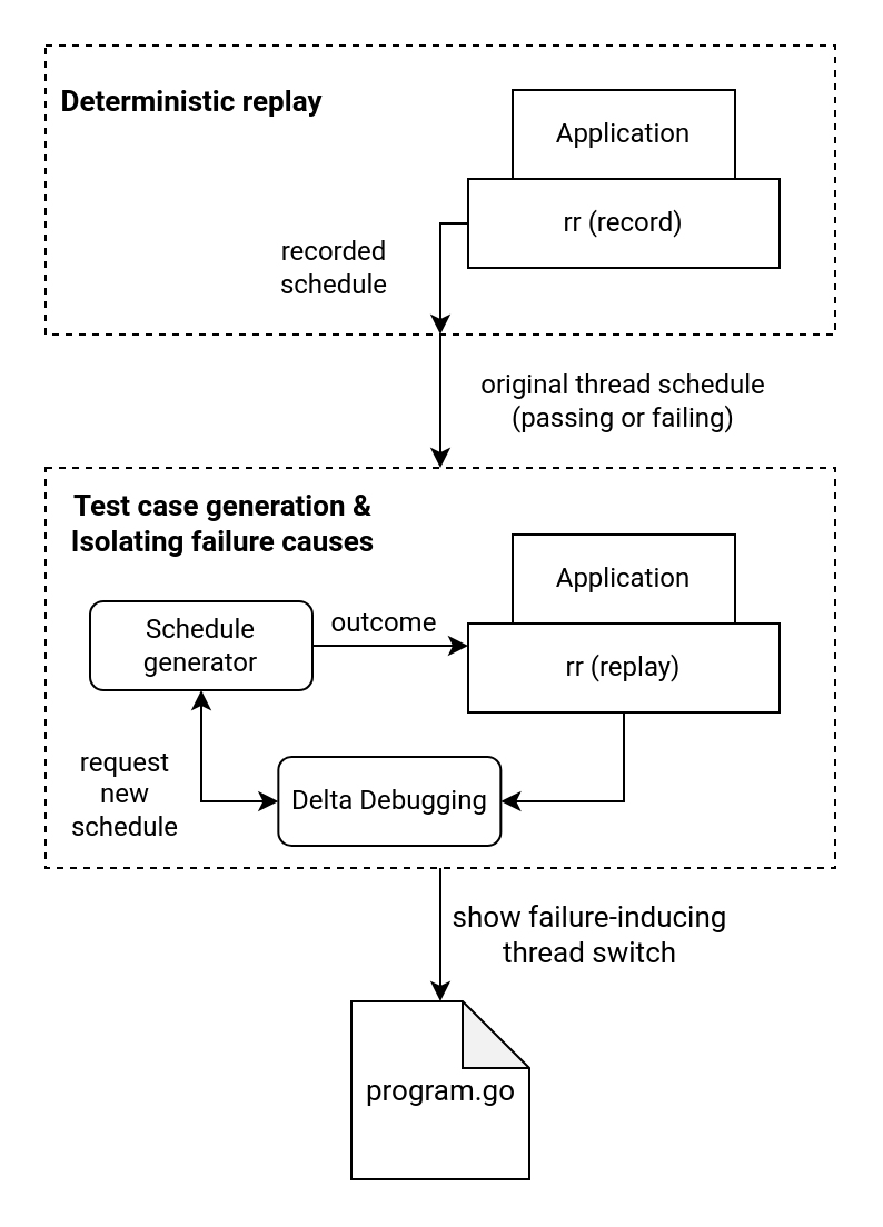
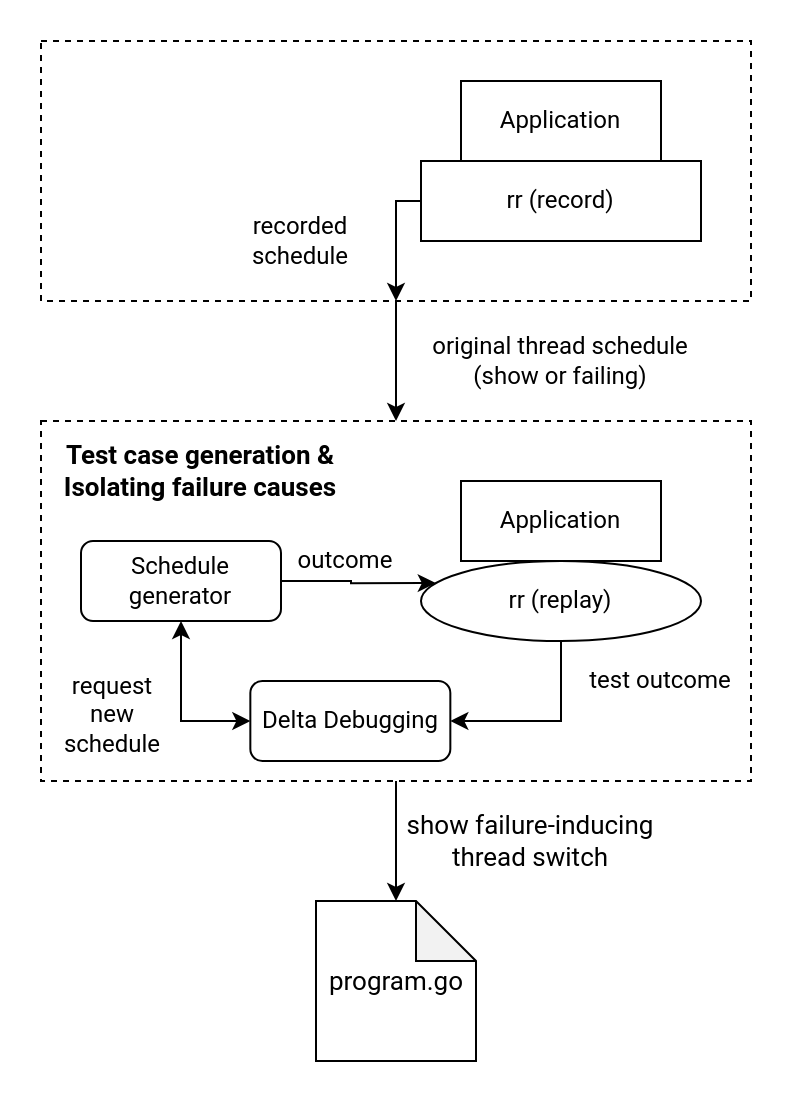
- <mxCell id="7" value="Deterministic replay" style="text;html=1;strokeColor=none;fillColor=none;align=center;verticalAlign=middle;whiteSpace=wrap;rounded=0;fontFamily=Roboto;fontStyle=1;fontSize=13;" vertex="1" parent="1"><mxGeometry x="26" y="30" width="120" height="30" as="geometry" /></mxCell>
- <mxCell id="14" value="original thread schedule (passing or failing)" style="text;html=1;strokeColor=none;fillColor=none;align=center;verticalAlign=middle;whiteSpace=wrap;rounded=0;fontFamily=Roboto;" vertex="1" parent="1"><mxGeometry x="200" y="170" width="160" height="20" as="geometry" /></mxCell>
+ <mxCell id="14" value="original thread schedule (show or failing)" style="text;html=1;strokeColor=none;fillColor=none;align=center;verticalAlign=middle;whiteSpace=wrap;rounded=0;fontFamily=Roboto;" vertex="1" parent="1"><mxGeometry x="200" y="170" width="160" height="20" as="geometry" /></mxCell>
- <mxCell id="12" value="rr (replay)" style="rounded=0;whiteSpace=wrap;html=1;fontFamily=Roboto;" vertex="1" parent="1"><mxGeometry x="210" y="280" width="140" height="40" as="geometry" /></mxCell>
+ <mxCell id="12" value="rr (replay)" style="ellipse;whiteSpace=wrap;html=1;fontFamily=Roboto;" vertex="1" parent="1"><mxGeometry x="210" y="280" width="140" height="40" as="geometry" /></mxCell>
+ <mxCell id="21" value="test outcome" style="text;html=1;strokeColor=none;fillColor=none;align=center;verticalAlign=middle;whiteSpace=wrap;rounded=0;fontFamily=Roboto;" vertex="1" parent="1"><mxGeometry x="290" y="330" width="80" height="20" as="geometry" /></mxCell>
